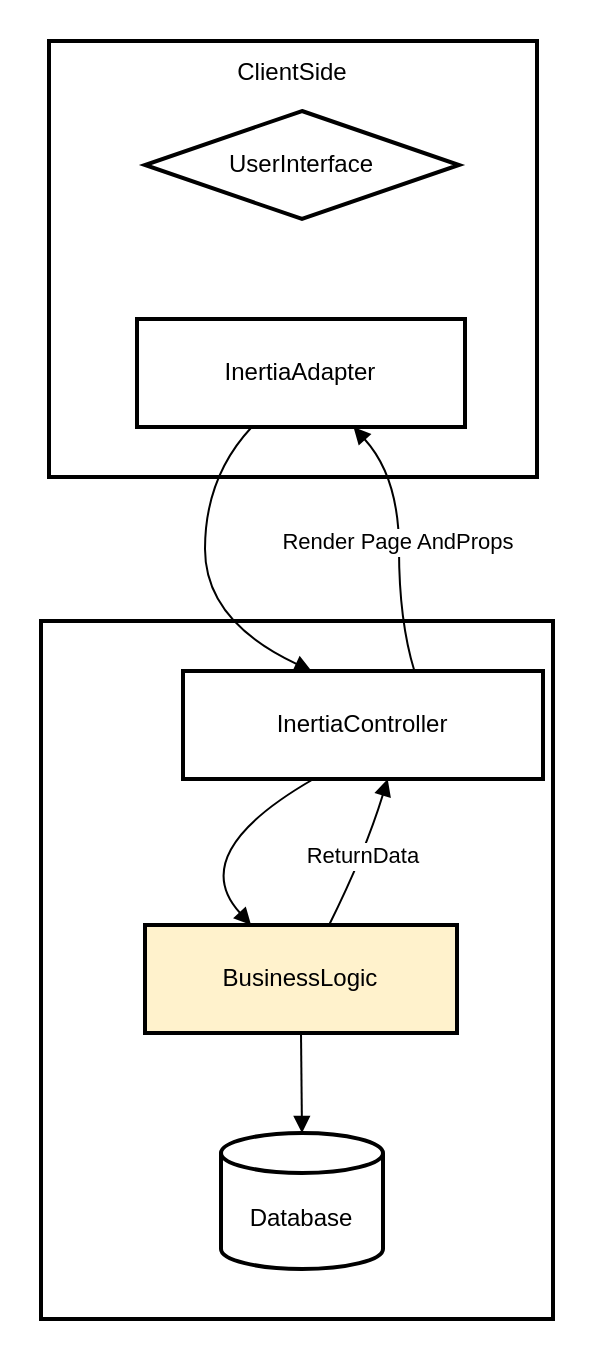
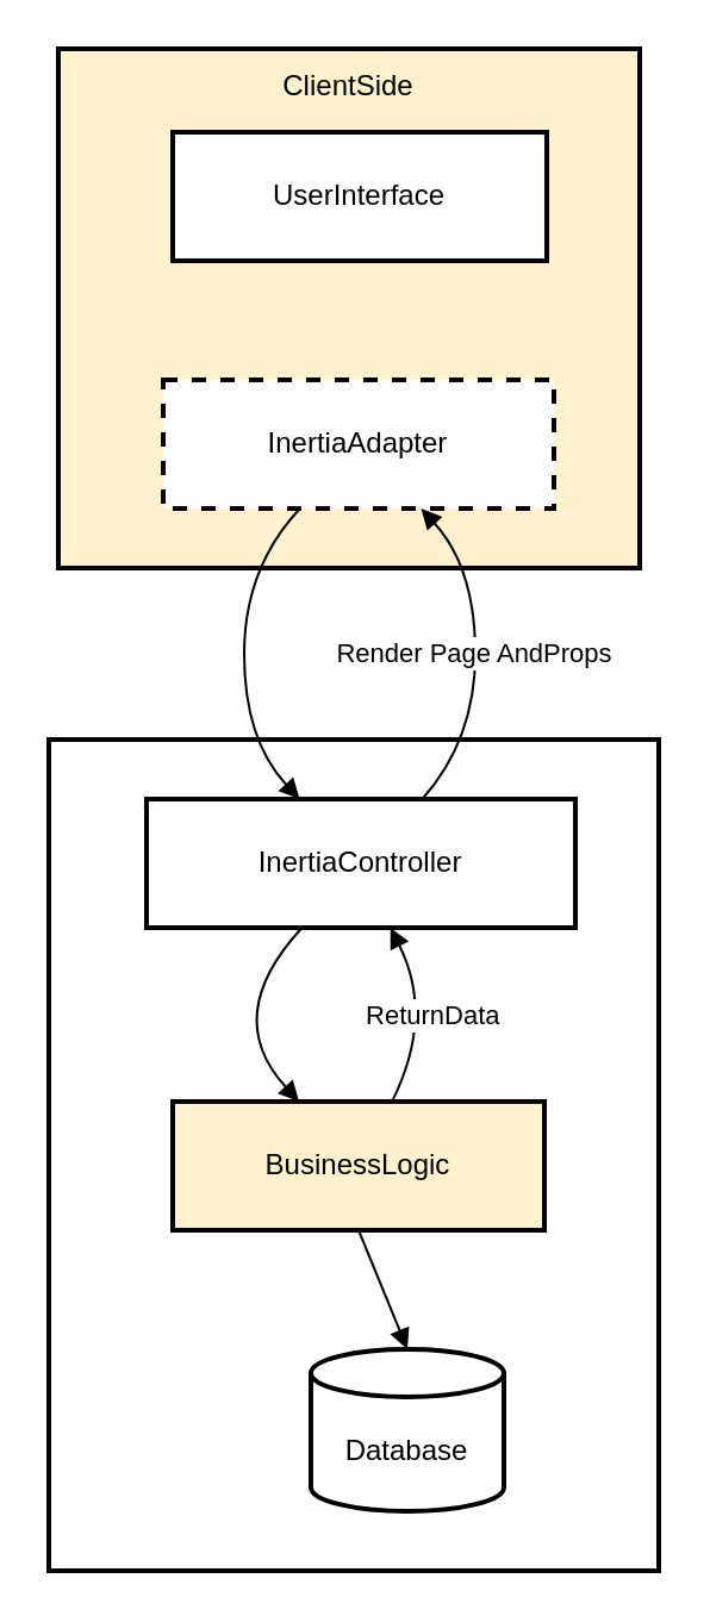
- <mxCell id="4" value="UserInterface" style="rhombus;whiteSpace=wrap;strokeWidth=2;" vertex="1" parent="1"><mxGeometry x="72" y="55" width="157" height="54" as="geometry" /></mxCell>
+ <mxCell id="4" value="UserInterface" style="whiteSpace=wrap;strokeWidth=2;" vertex="1" parent="1"><mxGeometry x="72" y="55" width="157" height="54" as="geometry" /></mxCell>
- <mxCell id="3" value="ClientSide&#10;&#10;&#10;&#10;&#10;&#10;&#10;&#10;&#10;&#10;&#10;&#10;&#10;" style="whiteSpace=wrap;strokeWidth=2;" vertex="1" parent="1"><mxGeometry x="24" y="20" width="244" height="218" as="geometry" /></mxCell>
+ <mxCell id="3" value="ClientSide&#10;&#10;&#10;&#10;&#10;&#10;&#10;&#10;&#10;&#10;&#10;&#10;&#10;" style="whiteSpace=wrap;strokeWidth=2;fillColor=#fff2cc;" vertex="1" parent="1"><mxGeometry x="24" y="20" width="244" height="218" as="geometry" /></mxCell>
- <mxCell id="5" value="InertiaAdapter" style="whiteSpace=wrap;strokeWidth=2;" vertex="1" parent="1"><mxGeometry x="68" y="159" width="164" height="54" as="geometry" /></mxCell>
+ <mxCell id="5" value="InertiaAdapter" style="whiteSpace=wrap;strokeWidth=2;dashed=1;" vertex="1" parent="1"><mxGeometry x="68" y="159" width="164" height="54" as="geometry" /></mxCell>
- <mxCell id="6" value="InertiaController" style="whiteSpace=wrap;strokeWidth=2;" vertex="1" parent="1"><mxGeometry x="91" y="335" width="180" height="54" as="geometry" /></mxCell>
+ <mxCell id="6" value="InertiaController" style="whiteSpace=wrap;strokeWidth=2;" vertex="1" parent="1"><mxGeometry x="61" y="335" width="180" height="54" as="geometry" /></mxCell>
- <mxCell id="8" value="Database" style="shape=cylinder3;boundedLbl=1;backgroundOutline=1;size=10;strokeWidth=2;whiteSpace=wrap;" vertex="1" parent="1"><mxGeometry x="110" y="566" width="81" height="68" as="geometry" /></mxCell>
+ <mxCell id="8" value="Database" style="shape=cylinder3;boundedLbl=1;backgroundOutline=1;size=10;strokeWidth=2;whiteSpace=wrap;" vertex="1" parent="1"><mxGeometry x="130" y="566" width="81" height="68" as="geometry" /></mxCell>
